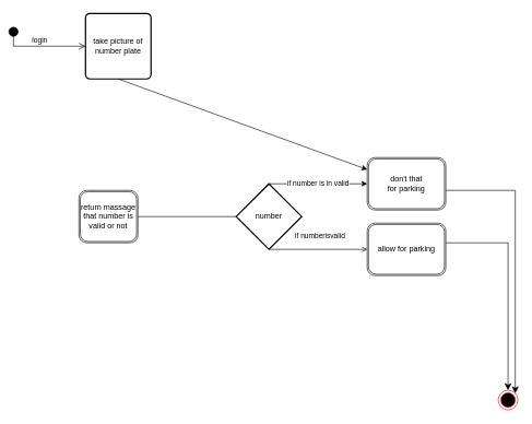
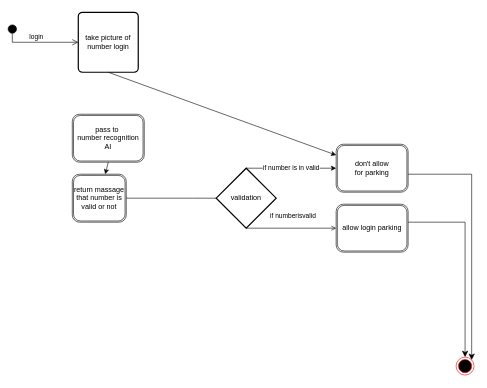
- <mxCell id="4" value="take picture of number plate" style="rounded=1;whiteSpace=wrap;html=1;absoluteArcSize=1;arcSize=14;strokeWidth=2;" vertex="1" parent="1"><mxGeometry x="130" y="20" width="100" height="100" as="geometry" /></mxCell>
+ <mxCell id="4" value="take picture of number login" style="rounded=1;whiteSpace=wrap;html=1;absoluteArcSize=1;arcSize=14;strokeWidth=2;" vertex="1" parent="1"><mxGeometry x="130" y="20" width="100" height="100" as="geometry" /></mxCell>
+ <mxCell id="6" value="pass to&amp;nbsp;&lt;br&gt;number recognition AI" style="shape=ext;double=1;rounded=1;whiteSpace=wrap;html=1;" vertex="1" parent="1"><mxGeometry x="120" y="190" width="120" height="80" as="geometry" /></mxCell>
+ <mxCell id="7" value="" style="endArrow=classic;html=1;rounded=0;exitX=0.5;exitY=1;exitDx=0;exitDy=0;" edge="1" parent="1" source="6" target="8"><mxGeometry width="50" height="50" relative="1" as="geometry"><mxPoint x="370" y="370" as="sourcePoint" /><mxPoint x="180" y="330" as="targetPoint" /></mxGeometry></mxCell>
- <mxCell id="13" value="don't that&lt;br&gt;for parking" style="shape=ext;double=1;rounded=1;whiteSpace=wrap;html=1;" vertex="1" parent="1"><mxGeometry x="560" y="240" width="120" height="80" as="geometry" /></mxCell>
+ <mxCell id="13" value="don't allow&lt;br&gt;for parking" style="shape=ext;double=1;rounded=1;whiteSpace=wrap;html=1;" vertex="1" parent="1"><mxGeometry x="560" y="240" width="120" height="80" as="geometry" /></mxCell>
- <mxCell id="12" value="number" style="strokeWidth=2;html=1;shape=mxgraph.flowchart.decision;whiteSpace=wrap;" vertex="1" parent="1"><mxGeometry x="360" y="280" width="100" height="100" as="geometry" /></mxCell>
+ <mxCell id="12" value="validation" style="strokeWidth=2;html=1;shape=mxgraph.flowchart.decision;whiteSpace=wrap;" vertex="1" parent="1"><mxGeometry x="360" y="280" width="100" height="100" as="geometry" /></mxCell>
- <mxCell id="14" value="allow for parking" style="shape=ext;double=1;rounded=1;whiteSpace=wrap;html=1;" vertex="1" parent="1"><mxGeometry x="560" y="340" width="120" height="80" as="geometry" /></mxCell>
+ <mxCell id="14" value="allow login parking" style="shape=ext;double=1;rounded=1;whiteSpace=wrap;html=1;" vertex="1" parent="1"><mxGeometry x="560" y="340" width="120" height="80" as="geometry" /></mxCell>
